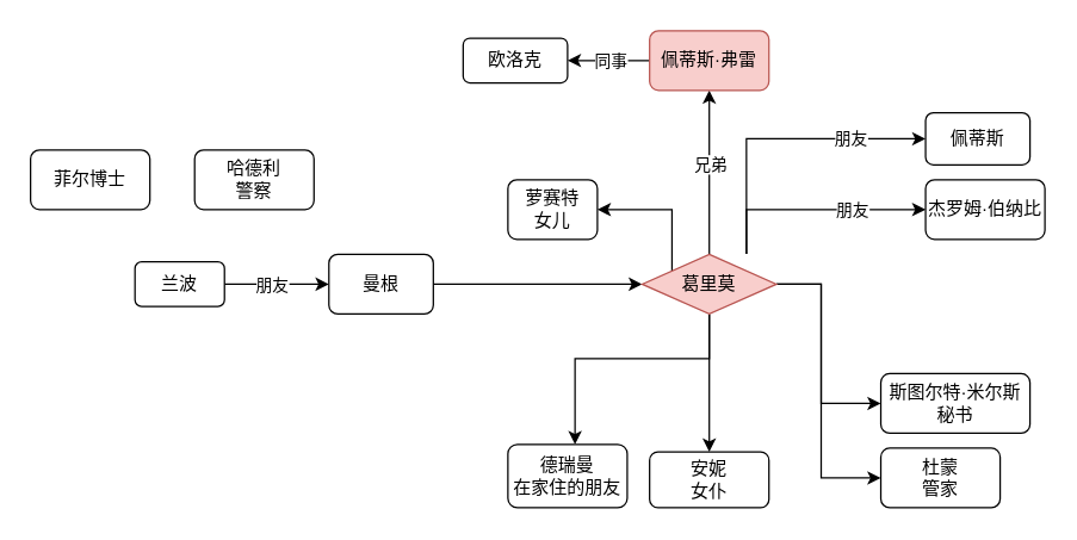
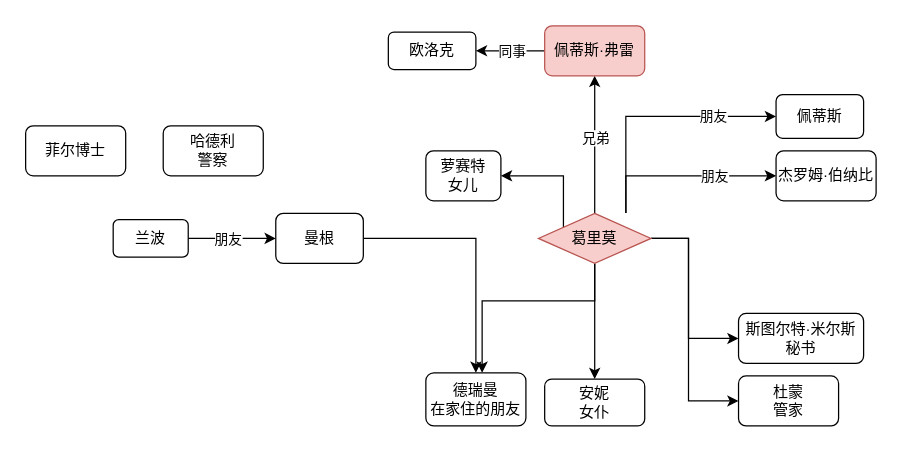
- <mxCell id="5" value="" style="edgeStyle=orthogonalEdgeStyle;rounded=0;orthogonalLoop=1;jettySize=auto;html=1;" edge="1" parent="1" source="6" target="20"><mxGeometry relative="1" as="geometry" /></mxCell>
+ <mxCell id="5" value="" style="edgeStyle=orthogonalEdgeStyle;rounded=0;orthogonalLoop=1;jettySize=auto;html=1;" edge="1" parent="1" source="6" target="21"><mxGeometry relative="1" as="geometry" /></mxCell>
